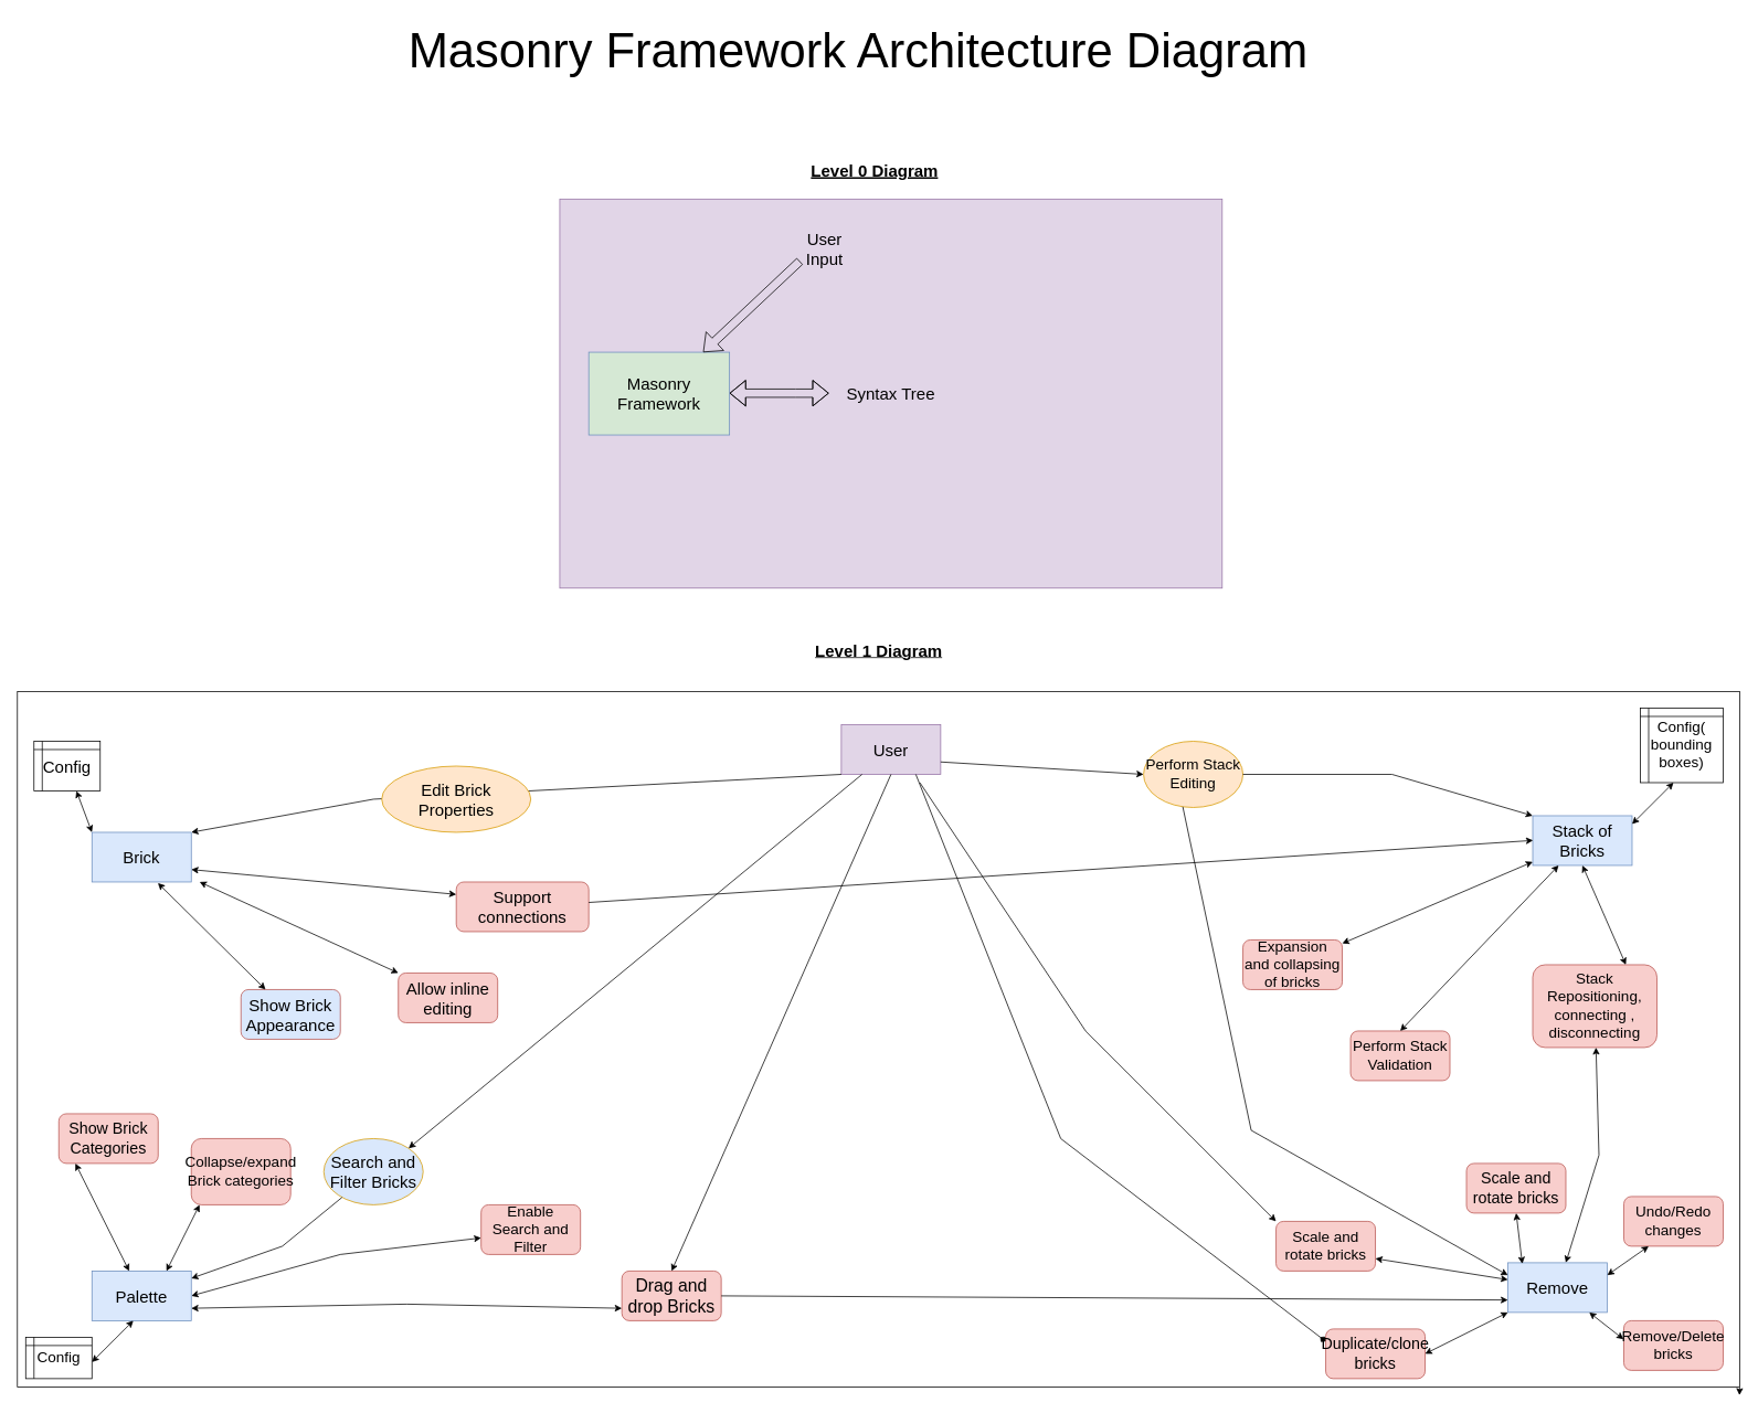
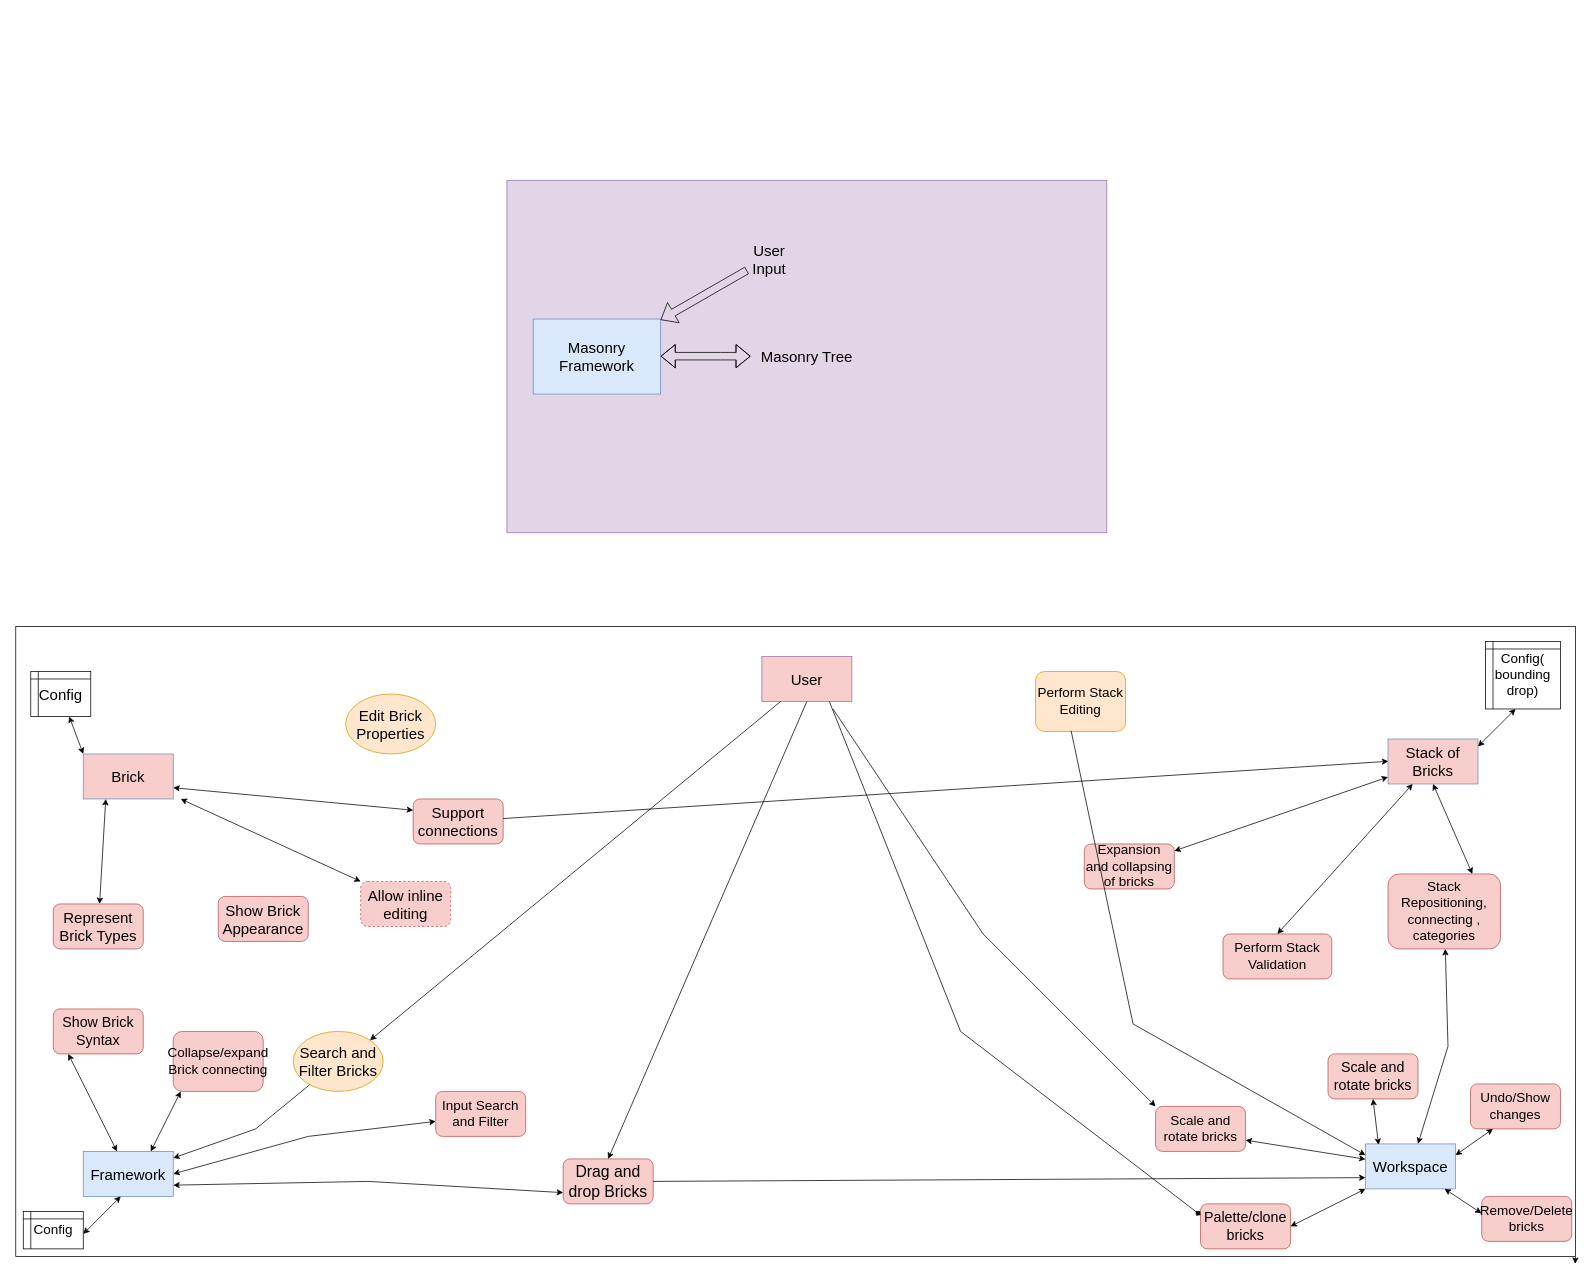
- <mxCell id="2" value="Masonry Framework Architecture Diagram " style="text;html=1;align=center;verticalAlign=middle;resizable=0;points=[];autosize=1;strokeColor=none;fillColor=none;fontSize=58;" vertex="1" parent="1"><mxGeometry x="480" y="20" width="1110" height="80" as="geometry" /></mxCell>
- <mxCell id="3" value="&lt;font style=&quot;font-size: 20px;&quot;&gt;&lt;u&gt;&lt;b&gt;Level 0 Diagram&lt;/b&gt;&lt;/u&gt;&lt;/font&gt;" style="text;html=1;align=center;verticalAlign=middle;resizable=0;points=[];autosize=1;strokeColor=none;fillColor=none;" vertex="1" parent="1"><mxGeometry x="965" y="185" width="180" height="40" as="geometry" /></mxCell>
- <mxCell id="7" value="&lt;font style=&quot;font-size: 20px;&quot;&gt;User Input&lt;/font&gt;" style="text;html=1;align=center;verticalAlign=middle;whiteSpace=wrap;rounded=0;" vertex="1" parent="1"><mxGeometry x="965" y="285" width="60" height="30" as="geometry" /></mxCell>
+ <mxCell id="7" value="&lt;font style=&quot;font-size: 20px;&quot;&gt;User Input&lt;/font&gt;" style="text;html=1;align=center;verticalAlign=middle;whiteSpace=wrap;rounded=0;" vertex="1" parent="1"><mxGeometry x="995" y="330" width="60" height="30" as="geometry" /></mxCell>
- <mxCell id="5" value="&lt;font style=&quot;font-size: 20px;&quot;&gt;Masonry Framework&lt;/font&gt;" style="rounded=0;whiteSpace=wrap;html=1;fillColor=#d5e8d4;strokeColor=#6c8ebf;" vertex="1" parent="1"><mxGeometry x="710" y="425" width="170" height="100" as="geometry" /></mxCell>
+ <mxCell id="5" value="&lt;font style=&quot;font-size: 20px;&quot;&gt;Masonry Framework&lt;/font&gt;" style="rounded=0;whiteSpace=wrap;html=1;fillColor=#dae8fc;strokeColor=#6c8ebf;" vertex="1" parent="1"><mxGeometry x="710" y="425" width="170" height="100" as="geometry" /></mxCell>
- <mxCell id="4" value="&lt;font style=&quot;font-size: 20px;&quot;&gt;Syntax Tree&lt;/font&gt;" style="rounded=0;whiteSpace=wrap;html=1;fillColor=#e1d5e7;strokeColor=#9673a6;" vertex="1" parent="1"><mxGeometry x="675" y="240" width="800" height="470" as="geometry" /></mxCell>
+ <mxCell id="4" value="&lt;font style=&quot;font-size: 20px;&quot;&gt;Masonry Tree&lt;/font&gt;" style="rounded=0;whiteSpace=wrap;html=1;fillColor=#e1d5e7;strokeColor=#9673a6;" vertex="1" parent="1"><mxGeometry x="675" y="240" width="800" height="470" as="geometry" /></mxCell>
- <mxCell id="9" value="&lt;b&gt;&lt;u&gt;&lt;font style=&quot;font-size: 20px;&quot;&gt;Level 1 Diagram&lt;/font&gt;&lt;/u&gt;&lt;/b&gt;" style="text;html=1;align=center;verticalAlign=middle;resizable=0;points=[];autosize=1;strokeColor=none;fillColor=none;" vertex="1" parent="1"><mxGeometry x="970" y="765" width="180" height="40" as="geometry" /></mxCell>
- <mxCell id="55" value="&lt;div style=&quot;font-size: 18px;&quot;&gt;&lt;font style=&quot;font-size: 18px;&quot;&gt;Config( bounding boxes)&lt;/font&gt;&lt;/div&gt;" style="shape=internalStorage;whiteSpace=wrap;html=1;backgroundOutline=1;dx=10;dy=10;" vertex="1" parent="1"><mxGeometry x="1980" y="855" width="100" height="90" as="geometry" /></mxCell>
+ <mxCell id="55" value="&lt;div style=&quot;font-size: 18px;&quot;&gt;&lt;font style=&quot;font-size: 18px;&quot;&gt;Config( bounding drop)&lt;/font&gt;&lt;/div&gt;" style="shape=internalStorage;whiteSpace=wrap;html=1;backgroundOutline=1;dx=10;dy=10;" vertex="1" parent="1"><mxGeometry x="1980" y="855" width="100" height="90" as="geometry" /></mxCell>
- <mxCell id="12" value="&lt;font style=&quot;font-size: 20px;&quot;&gt;User&lt;br&gt;&lt;/font&gt;" style="rounded=0;whiteSpace=wrap;html=1;fillColor=#e1d5e7;strokeColor=#9673a6;" vertex="1" parent="1"><mxGeometry x="1015" y="875" width="120" height="60" as="geometry" /></mxCell>
+ <mxCell id="12" value="&lt;font style=&quot;font-size: 20px;&quot;&gt;User&lt;br&gt;&lt;/font&gt;" style="rounded=0;whiteSpace=wrap;html=1;fillColor=#f8cecc;strokeColor=#9673a6;" vertex="1" parent="1"><mxGeometry x="1015" y="875" width="120" height="60" as="geometry" /></mxCell>
- <mxCell id="52" value="" style="endArrow=classic;html=1;rounded=0;exitX=1;exitY=0.75;exitDx=0;exitDy=0;entryX=0;entryY=0.5;entryDx=0;entryDy=0;" edge="1" parent="1" source="12" target="51"><mxGeometry width="50" height="50" relative="1" as="geometry"><mxPoint x="1210" y="965" as="sourcePoint" /><mxPoint x="1260" y="915" as="targetPoint" /></mxGeometry></mxCell>
- <mxCell id="51" value="&lt;font style=&quot;font-size: 18px;&quot;&gt;Perform Stack Editing&lt;br&gt;&lt;/font&gt;" style="ellipse;whiteSpace=wrap;html=1;fillColor=#ffe6cc;strokeColor=#d79b00;" vertex="1" parent="1"><mxGeometry x="1380" y="895" width="120" height="80" as="geometry" /></mxCell>
+ <mxCell id="51" value="&lt;font style=&quot;font-size: 18px;&quot;&gt;Perform Stack Editing&lt;br&gt;&lt;/font&gt;" style="whiteSpace=wrap;html=1;fillColor=#ffe6cc;strokeColor=#d79b00;rounded=1;" vertex="1" parent="1"><mxGeometry x="1380" y="895" width="120" height="80" as="geometry" /></mxCell>
- <mxCell id="53" value="" style="endArrow=classic;html=1;rounded=0;exitX=1;exitY=0.5;exitDx=0;exitDy=0;entryX=0;entryY=0;entryDx=0;entryDy=0;" edge="1" parent="1" source="51" target="14"><mxGeometry width="50" height="50" relative="1" as="geometry"><mxPoint x="1600" y="965" as="sourcePoint" /><mxPoint x="1650" y="915" as="targetPoint" /><Array as="points"><mxPoint x="1680" y="935" /></Array></mxGeometry></mxCell>
- <mxCell id="17" value="" style="endArrow=classic;html=1;rounded=0;entryX=1;entryY=0;entryDx=0;entryDy=0;exitX=0;exitY=1;exitDx=0;exitDy=0;" edge="1" parent="1" source="12" target="13"><mxGeometry width="50" height="50" relative="1" as="geometry"><mxPoint x="1128.68" y="995" as="sourcePoint" /><mxPoint x="300" y="1061.88" as="targetPoint" /><Array as="points"><mxPoint x="450" y="965" /></Array></mxGeometry></mxCell>
- <mxCell id="18" value="Text" style="edgeLabel;html=1;align=center;verticalAlign=middle;resizable=0;points=[];" vertex="1" connectable="0" parent="17"><mxGeometry x="0.271" y="-1" relative="1" as="geometry"><mxPoint as="offset" /></mxGeometry></mxCell>
- <mxCell id="19" value="&lt;font style=&quot;font-size: 20px;&quot;&gt;Edit Brick Properties&lt;br&gt;&lt;/font&gt;" style="ellipse;whiteSpace=wrap;html=1;fillColor=#ffe6cc;strokeColor=#d79b00;" vertex="1" parent="1"><mxGeometry x="460" y="925" width="180" height="80" as="geometry" /></mxCell>
+ <mxCell id="19" value="&lt;font style=&quot;font-size: 20px;&quot;&gt;Edit Brick Properties&lt;br&gt;&lt;/font&gt;" style="ellipse;whiteSpace=wrap;html=1;fillColor=#ffe6cc;strokeColor=#d79b00;" vertex="1" parent="1"><mxGeometry x="460" y="925" width="120" height="80" as="geometry" /></mxCell>
- <mxCell id="14" value="&lt;font style=&quot;font-size: 20px;&quot;&gt;Stack of Bricks&lt;br&gt;&lt;/font&gt;" style="rounded=0;whiteSpace=wrap;html=1;fillColor=#dae8fc;strokeColor=#6c8ebf;" vertex="1" parent="1"><mxGeometry x="1850" y="985" width="120" height="60" as="geometry" /></mxCell>
+ <mxCell id="14" value="&lt;font style=&quot;font-size: 20px;&quot;&gt;Stack of Bricks&lt;br&gt;&lt;/font&gt;" style="rounded=0;whiteSpace=wrap;html=1;fillColor=#f8cecc;strokeColor=#6c8ebf;" vertex="1" parent="1"><mxGeometry x="1850" y="985" width="120" height="60" as="geometry" /></mxCell>
- <mxCell id="13" value="&lt;font style=&quot;font-size: 20px;&quot;&gt;Brick&lt;/font&gt;" style="rounded=0;whiteSpace=wrap;html=1;fillColor=#dae8fc;strokeColor=#6c8ebf;" vertex="1" parent="1"><mxGeometry x="110" y="1005" width="120" height="60" as="geometry" /></mxCell>
+ <mxCell id="13" value="&lt;font style=&quot;font-size: 20px;&quot;&gt;Brick&lt;/font&gt;" style="rounded=0;whiteSpace=wrap;html=1;fillColor=#f8cecc;strokeColor=#6c8ebf;" vertex="1" parent="1"><mxGeometry x="110" y="1005" width="120" height="60" as="geometry" /></mxCell>
- <mxCell id="23" value="&lt;font style=&quot;font-size: 20px;&quot;&gt;Support connections&lt;br&gt;&lt;/font&gt;" style="rounded=1;whiteSpace=wrap;html=1;fillColor=#f8cecc;strokeColor=#b85450;" vertex="1" parent="1"><mxGeometry x="550" y="1065" width="160" height="60" as="geometry" /></mxCell>
+ <mxCell id="23" value="&lt;font style=&quot;font-size: 20px;&quot;&gt;Support connections&lt;br&gt;&lt;/font&gt;" style="rounded=1;whiteSpace=wrap;html=1;fillColor=#f8cecc;strokeColor=#b85450;" vertex="1" parent="1"><mxGeometry x="550" y="1065" width="120" height="60" as="geometry" /></mxCell>
+ <mxCell id="25" value="" style="endArrow=classic;startArrow=classic;html=1;rounded=0;entryX=0.25;entryY=1;entryDx=0;entryDy=0;" edge="1" parent="1" source="21" target="13"><mxGeometry width="50" height="50" relative="1" as="geometry"><mxPoint x="100" y="1165" as="sourcePoint" /><mxPoint x="150" y="1115" as="targetPoint" /></mxGeometry></mxCell>
- <mxCell id="31" value="&lt;font style=&quot;font-size: 18px;&quot;&gt;Expansion and collapsing of bricks&lt;br&gt;&lt;/font&gt;" style="rounded=1;whiteSpace=wrap;html=1;fillColor=#f8cecc;strokeColor=#b85450;" vertex="1" parent="1"><mxGeometry x="1500" y="1135" width="120" height="60" as="geometry" /></mxCell>
+ <mxCell id="31" value="&lt;font style=&quot;font-size: 18px;&quot;&gt;Expansion and collapsing of bricks&lt;br&gt;&lt;/font&gt;" style="rounded=1;whiteSpace=wrap;html=1;fillColor=#f8cecc;strokeColor=#b85450;" vertex="1" parent="1"><mxGeometry x="1445" y="1125" width="120" height="60" as="geometry" /></mxCell>
- <mxCell id="26" value="" style="endArrow=classic;startArrow=classic;html=1;rounded=0;entryX=0.664;entryY=1.022;entryDx=0;entryDy=0;entryPerimeter=0;" edge="1" parent="1" source="22" target="13"><mxGeometry width="50" height="50" relative="1" as="geometry"><mxPoint x="250" y="1155" as="sourcePoint" /><mxPoint x="300" y="1105" as="targetPoint" /></mxGeometry></mxCell>
- <mxCell id="24" value="&lt;font style=&quot;font-size: 20px;&quot;&gt;Allow inline editing&lt;br&gt;&lt;/font&gt;" style="rounded=1;whiteSpace=wrap;html=1;fillColor=#f8cecc;strokeColor=#b85450;" vertex="1" parent="1"><mxGeometry x="480" y="1175" width="120" height="60" as="geometry" /></mxCell>
+ <mxCell id="24" value="&lt;font style=&quot;font-size: 20px;&quot;&gt;Allow inline editing&lt;br&gt;&lt;/font&gt;" style="rounded=1;whiteSpace=wrap;html=1;fillColor=#f8cecc;strokeColor=#b85450;dashed=1;" vertex="1" parent="1"><mxGeometry x="480" y="1175" width="120" height="60" as="geometry" /></mxCell>
- <mxCell id="33" value="&lt;font style=&quot;font-size: 18px;&quot;&gt;Stack Repositioning, connecting , disconnecting&lt;br&gt;&lt;/font&gt;" style="rounded=1;whiteSpace=wrap;html=1;fillColor=#f8cecc;strokeColor=#b85450;" vertex="1" parent="1"><mxGeometry x="1850" y="1165" width="150" height="100" as="geometry" /></mxCell>
+ <mxCell id="33" value="&lt;font style=&quot;font-size: 18px;&quot;&gt;Stack Repositioning, connecting , categories&lt;br&gt;&lt;/font&gt;" style="rounded=1;whiteSpace=wrap;html=1;fillColor=#f8cecc;strokeColor=#b85450;" vertex="1" parent="1"><mxGeometry x="1850" y="1165" width="150" height="100" as="geometry" /></mxCell>
- <mxCell id="22" value="&lt;font style=&quot;font-size: 20px;&quot;&gt;Show Brick Appearance&lt;br&gt;&lt;/font&gt;" style="rounded=1;whiteSpace=wrap;html=1;fillColor=#dae8fc;strokeColor=#b85450;" vertex="1" parent="1"><mxGeometry x="290" y="1195" width="120" height="60" as="geometry" /></mxCell>
+ <mxCell id="22" value="&lt;font style=&quot;font-size: 20px;&quot;&gt;Show Brick Appearance&lt;br&gt;&lt;/font&gt;" style="rounded=1;whiteSpace=wrap;html=1;fillColor=#f8cecc;strokeColor=#b85450;" vertex="1" parent="1"><mxGeometry x="290" y="1195" width="120" height="60" as="geometry" /></mxCell>
+ <mxCell id="21" value="&lt;font style=&quot;font-size: 20px;&quot;&gt;Represent Brick Types&lt;br&gt;&lt;/font&gt;" style="rounded=1;whiteSpace=wrap;html=1;fillColor=#f8cecc;strokeColor=#b85450;" vertex="1" parent="1"><mxGeometry x="70" y="1205" width="120" height="60" as="geometry" /></mxCell>
- <mxCell id="32" value="&lt;font style=&quot;font-size: 18px;&quot;&gt;Perform Stack Validation&lt;br&gt;&lt;/font&gt;" style="rounded=1;whiteSpace=wrap;html=1;fillColor=#f8cecc;strokeColor=#b85450;" vertex="1" parent="1"><mxGeometry x="1630" y="1245" width="120" height="60" as="geometry" /></mxCell>
+ <mxCell id="32" value="&lt;font style=&quot;font-size: 18px;&quot;&gt;Perform Stack Validation&lt;br&gt;&lt;/font&gt;" style="rounded=1;whiteSpace=wrap;html=1;fillColor=#f8cecc;strokeColor=#b85450;" vertex="1" parent="1"><mxGeometry x="1630" y="1245" width="145" height="60" as="geometry" /></mxCell>
- <mxCell id="39" value="&lt;font style=&quot;font-size: 19px;&quot;&gt;Show Brick Categories&lt;br&gt;&lt;/font&gt;" style="rounded=1;whiteSpace=wrap;html=1;fillColor=#f8cecc;strokeColor=#b85450;" vertex="1" parent="1"><mxGeometry x="70" y="1345" width="120" height="60" as="geometry" /></mxCell>
+ <mxCell id="39" value="&lt;font style=&quot;font-size: 19px;&quot;&gt;Show Brick Syntax&lt;br&gt;&lt;/font&gt;" style="rounded=1;whiteSpace=wrap;html=1;fillColor=#f8cecc;strokeColor=#b85450;" vertex="1" parent="1"><mxGeometry x="70" y="1345" width="120" height="60" as="geometry" /></mxCell>
- <mxCell id="40" value="&lt;font style=&quot;font-size: 18px;&quot;&gt;Collapse/expand Brick categories&lt;br&gt;&lt;/font&gt;" style="rounded=1;whiteSpace=wrap;html=1;fillColor=#f8cecc;strokeColor=#b85450;" vertex="1" parent="1"><mxGeometry x="230" y="1375" width="120" height="80" as="geometry" /></mxCell>
+ <mxCell id="40" value="&lt;font style=&quot;font-size: 18px;&quot;&gt;Collapse/expand Brick connecting&lt;br&gt;&lt;/font&gt;" style="rounded=1;whiteSpace=wrap;html=1;fillColor=#f8cecc;strokeColor=#b85450;" vertex="1" parent="1"><mxGeometry x="230" y="1375" width="120" height="80" as="geometry" /></mxCell>
- <mxCell id="37" value="&lt;font style=&quot;font-size: 20px;&quot;&gt;Search and Filter Bricks&lt;br&gt;&lt;/font&gt;" style="ellipse;whiteSpace=wrap;html=1;fillColor=#dae8fc;strokeColor=#d79b00;" vertex="1" parent="1"><mxGeometry x="390" y="1375" width="120" height="80" as="geometry" /></mxCell>
+ <mxCell id="37" value="&lt;font style=&quot;font-size: 20px;&quot;&gt;Search and Filter Bricks&lt;br&gt;&lt;/font&gt;" style="ellipse;whiteSpace=wrap;html=1;fillColor=#ffe6cc;strokeColor=#d79b00;" vertex="1" parent="1"><mxGeometry x="390" y="1375" width="120" height="80" as="geometry" /></mxCell>
- <mxCell id="57" value="&lt;font style=&quot;font-size: 18px;&quot;&gt;Undo/Redo changes&lt;br&gt;&lt;/font&gt;" style="rounded=1;whiteSpace=wrap;html=1;fillColor=#f8cecc;strokeColor=#b85450;" vertex="1" parent="1"><mxGeometry x="1960" y="1445" width="120" height="60" as="geometry" /></mxCell>
+ <mxCell id="57" value="&lt;font style=&quot;font-size: 18px;&quot;&gt;Undo/Show changes&lt;br&gt;&lt;/font&gt;" style="rounded=1;whiteSpace=wrap;html=1;fillColor=#f8cecc;strokeColor=#b85450;" vertex="1" parent="1"><mxGeometry x="1960" y="1445" width="120" height="60" as="geometry" /></mxCell>
- <mxCell id="41" value="&lt;font style=&quot;font-size: 18px;&quot;&gt;Enable Search and Filter&lt;br&gt;&lt;/font&gt;" style="rounded=1;whiteSpace=wrap;html=1;fillColor=#f8cecc;strokeColor=#b85450;" vertex="1" parent="1"><mxGeometry x="580" y="1455" width="120" height="60" as="geometry" /></mxCell>
+ <mxCell id="41" value="&lt;font style=&quot;font-size: 18px;&quot;&gt;Input Search and Filter&lt;br&gt;&lt;/font&gt;" style="rounded=1;whiteSpace=wrap;html=1;fillColor=#f8cecc;strokeColor=#b85450;" vertex="1" parent="1"><mxGeometry x="580" y="1455" width="120" height="60" as="geometry" /></mxCell>
- <mxCell id="16" value="&lt;font style=&quot;font-size: 20px;&quot;&gt;Remove&lt;/font&gt;" style="rounded=0;whiteSpace=wrap;html=1;fillColor=#dae8fc;strokeColor=#6c8ebf;" vertex="1" parent="1"><mxGeometry x="1820" y="1525" width="120" height="60" as="geometry" /></mxCell>
+ <mxCell id="16" value="&lt;font style=&quot;font-size: 20px;&quot;&gt;Workspace&lt;/font&gt;" style="rounded=0;whiteSpace=wrap;html=1;fillColor=#dae8fc;strokeColor=#6c8ebf;" vertex="1" parent="1"><mxGeometry x="1820" y="1525" width="120" height="60" as="geometry" /></mxCell>
- <mxCell id="15" value="&lt;font style=&quot;font-size: 20px;&quot;&gt;Palette&lt;/font&gt;" style="rounded=0;whiteSpace=wrap;html=1;fillColor=#dae8fc;strokeColor=#6c8ebf;" vertex="1" parent="1"><mxGeometry x="110" y="1535" width="120" height="60" as="geometry" /></mxCell>
+ <mxCell id="15" value="&lt;font style=&quot;font-size: 20px;&quot;&gt;Framework&lt;/font&gt;" style="rounded=0;whiteSpace=wrap;html=1;fillColor=#dae8fc;strokeColor=#6c8ebf;" vertex="1" parent="1"><mxGeometry x="110" y="1535" width="120" height="60" as="geometry" /></mxCell>
- <mxCell id="42" value="&lt;font style=&quot;font-size: 21px;&quot;&gt;Drag and drop Bricks&lt;br&gt;&lt;/font&gt;" style="rounded=1;whiteSpace=wrap;html=1;fillColor=#f8cecc;strokeColor=#b85450;" vertex="1" parent="1"><mxGeometry x="750" y="1535" width="120" height="60" as="geometry" /></mxCell>
+ <mxCell id="42" value="&lt;font style=&quot;font-size: 21px;&quot;&gt;Drag and drop Bricks&lt;br&gt;&lt;/font&gt;" style="rounded=1;whiteSpace=wrap;html=1;fillColor=#f8cecc;strokeColor=#b85450;" vertex="1" parent="1"><mxGeometry x="750" y="1545" width="120" height="60" as="geometry" /></mxCell>
- <mxCell id="61" value="&lt;font style=&quot;font-size: 18px;&quot;&gt;Remove/Delete bricks&lt;br&gt;&lt;/font&gt;" style="rounded=1;whiteSpace=wrap;html=1;fillColor=#f8cecc;strokeColor=#b85450;" vertex="1" parent="1"><mxGeometry x="1960" y="1595" width="120" height="60" as="geometry" /></mxCell>
+ <mxCell id="61" value="&lt;font style=&quot;font-size: 18px;&quot;&gt;Remove/Delete bricks&lt;br&gt;&lt;/font&gt;" style="rounded=1;whiteSpace=wrap;html=1;fillColor=#f8cecc;strokeColor=#b85450;" vertex="1" parent="1"><mxGeometry x="1975" y="1595" width="120" height="60" as="geometry" /></mxCell>
- <mxCell id="60" value="&lt;font style=&quot;font-size: 19px;&quot;&gt;Duplicate/clone bricks&lt;br&gt;&lt;/font&gt;" style="rounded=1;whiteSpace=wrap;html=1;fillColor=#f8cecc;strokeColor=#b85450;" vertex="1" parent="1"><mxGeometry x="1600" y="1605" width="120" height="60" as="geometry" /></mxCell>
+ <mxCell id="60" value="&lt;font style=&quot;font-size: 19px;&quot;&gt;Palette/clone bricks&lt;br&gt;&lt;/font&gt;" style="rounded=1;whiteSpace=wrap;html=1;fillColor=#f8cecc;strokeColor=#b85450;" vertex="1" parent="1"><mxGeometry x="1600" y="1605" width="120" height="60" as="geometry" /></mxCell>
